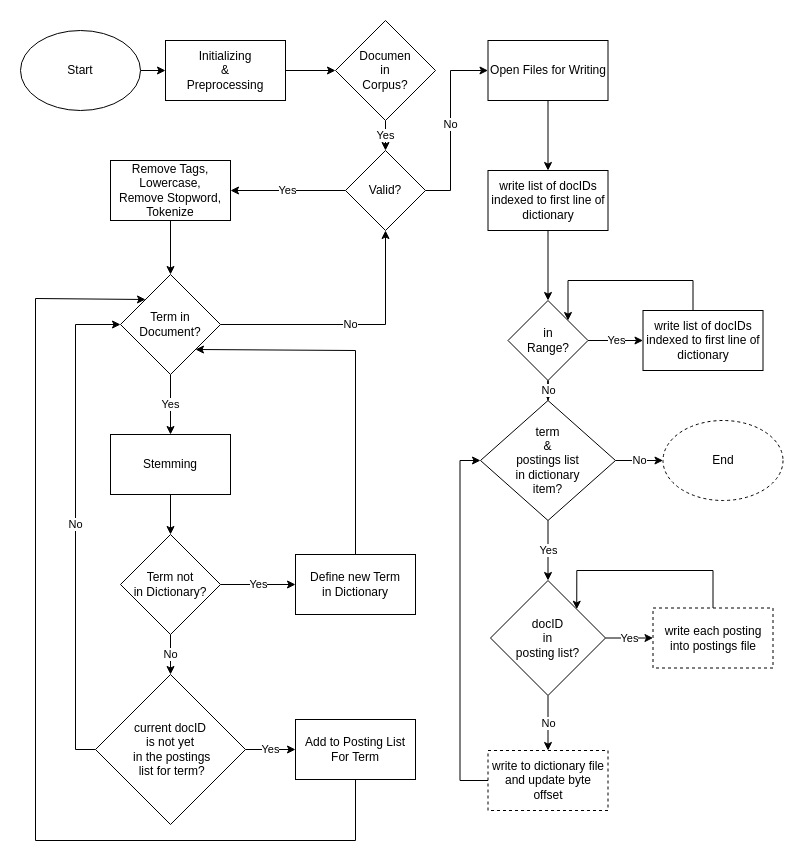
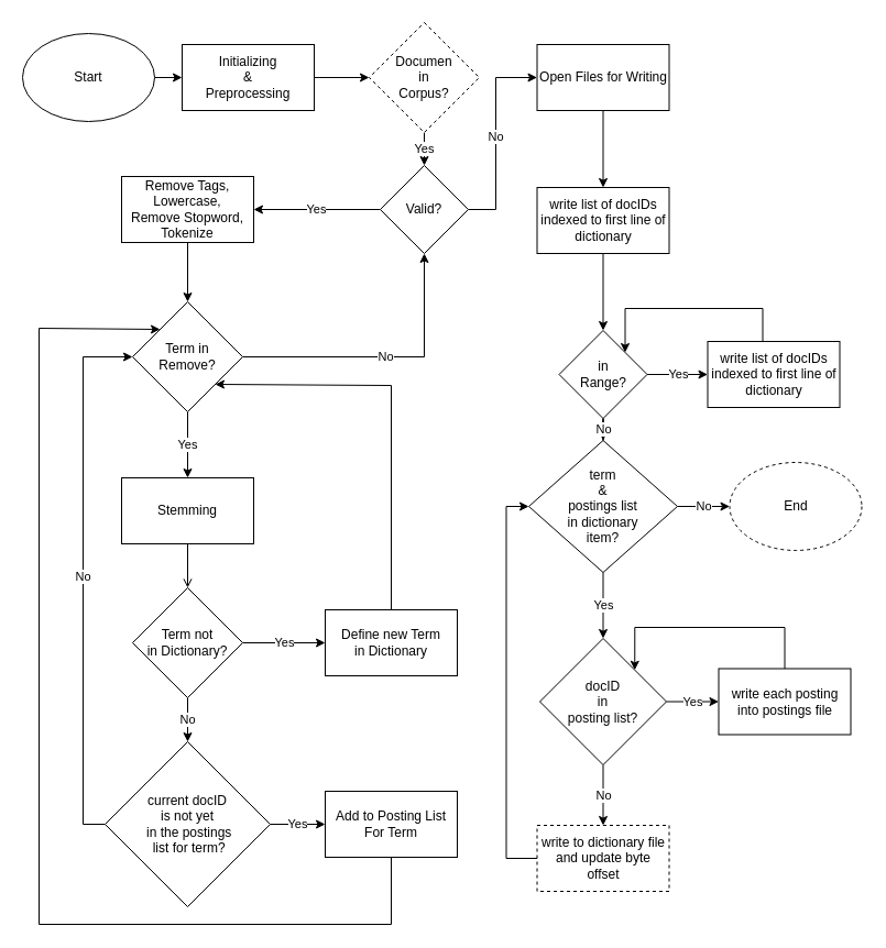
- <mxCell id="7" value="Documen&lt;br&gt;in&lt;br&gt;Corpus?" parent="1" style="rhombus;whiteSpace=wrap;html=1;" vertex="1"><mxGeometry as="geometry" height="100" width="100" x="335" y="20" /></mxCell>
+ <mxCell id="7" value="Documen&lt;br&gt;in&lt;br&gt;Corpus?" parent="1" style="rhombus;whiteSpace=wrap;html=1;dashed=1;" vertex="1"><mxGeometry as="geometry" height="100" width="100" x="335" y="20" /></mxCell>
- <mxCell id="13" value="Term in&lt;br&gt;Document?" parent="1" style="rhombus;whiteSpace=wrap;html=1;" vertex="1"><mxGeometry as="geometry" height="100" width="100" x="120" y="274" /></mxCell>
+ <mxCell id="13" value="Term in&lt;br&gt;Remove?" parent="1" style="rhombus;whiteSpace=wrap;html=1;" vertex="1"><mxGeometry as="geometry" height="100" width="100" x="120" y="274" /></mxCell>
- <mxCell id="24" value="" parent="1" target="16" source="25" edge="1" style="edgeStyle=orthogonalEdgeStyle;rounded=0;orthogonalLoop=1;jettySize=auto;html=1;"><mxGeometry as="geometry" relative="1" /></mxCell>
+ <mxCell id="24" value="" parent="1" target="16" source="25" edge="1" style="edgeStyle=orthogonalEdgeStyle;rounded=0;orthogonalLoop=1;jettySize=auto;html=1;endArrow=open;"><mxGeometry as="geometry" relative="1" /></mxCell>
- <mxCell id="44" value="write each posting into postings file&lt;br&gt;" parent="1" style="rounded=0;whiteSpace=wrap;html=1;dashed=1;" vertex="1"><mxGeometry as="geometry" height="60" width="120" x="652.5" y="607.5" /></mxCell>
+ <mxCell id="44" value="write each posting into postings file&lt;br&gt;" parent="1" style="rounded=0;whiteSpace=wrap;html=1;" vertex="1"><mxGeometry as="geometry" height="60" width="120" x="652.5" y="607.5" /></mxCell>
